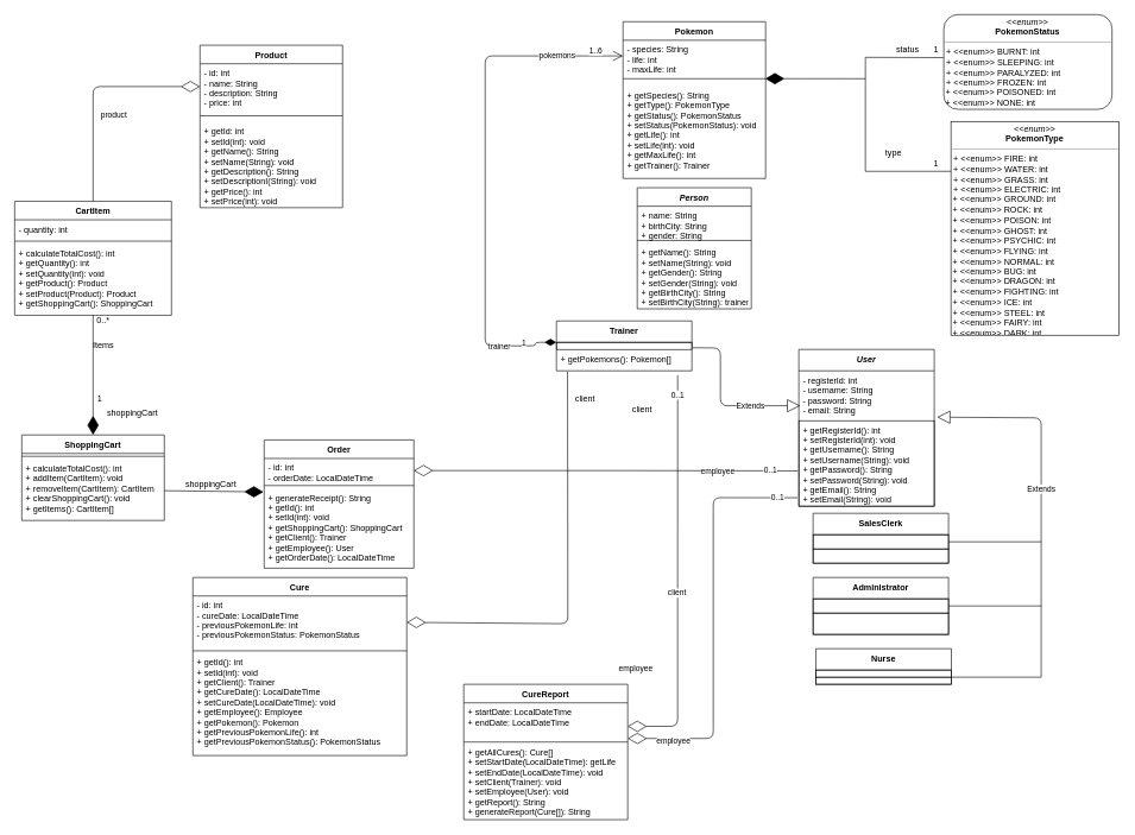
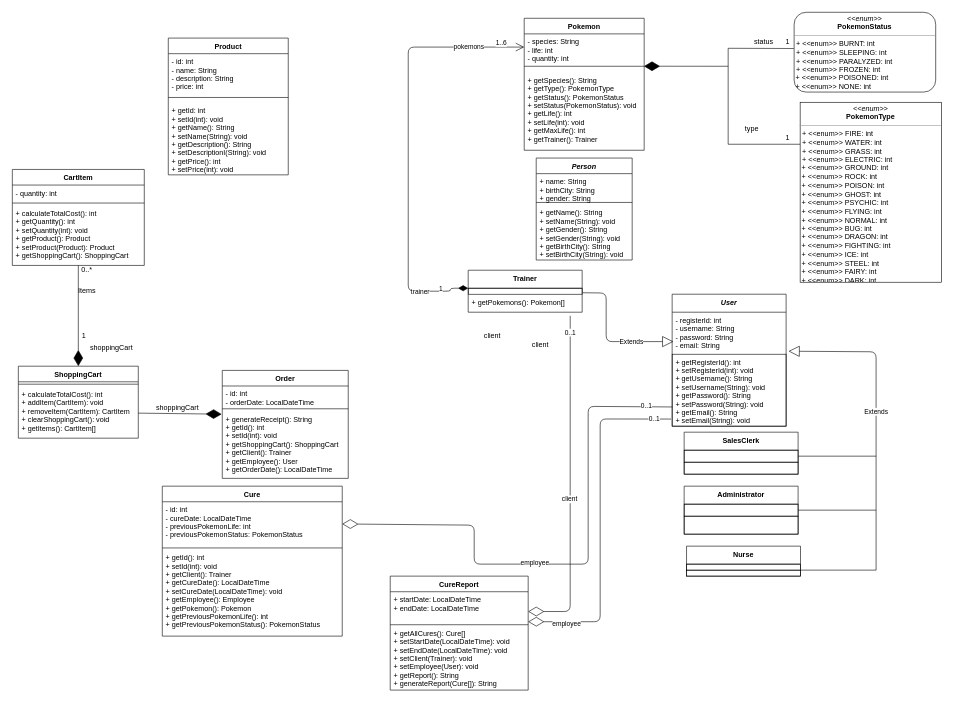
- <mxCell id="58" value="- species: String&#10;- life: int&#10;- maxLife: int" style="text;strokeColor=none;fillColor=none;align=left;verticalAlign=top;spacingLeft=4;spacingRight=4;overflow=hidden;rotatable=0;points=[[0,0.5],[1,0.5]];portConstraint=eastwest;" parent="57" vertex="1"><mxGeometry y="26" width="200" height="44" as="geometry" /></mxCell>
+ <mxCell id="58" value="- species: String&#10;- life: int&#10;- quantity: int" style="text;strokeColor=none;fillColor=none;align=left;verticalAlign=top;spacingLeft=4;spacingRight=4;overflow=hidden;rotatable=0;points=[[0,0.5],[1,0.5]];portConstraint=eastwest;" parent="57" vertex="1"><mxGeometry y="26" width="200" height="44" as="geometry" /></mxCell>
- <mxCell id="71" value="" style="endArrow=diamondThin;endFill=0;endSize=24;html=1;exitX=0.5;exitY=0;exitDx=0;exitDy=0;entryX=0;entryY=0.5;entryDx=0;entryDy=0;" parent="1" source="40" target="17" edge="1"><mxGeometry width="160" relative="1" as="geometry"><mxPoint x="70" y="150" as="sourcePoint" /><mxPoint x="230" y="150" as="targetPoint" /><Array as="points"><mxPoint x="130" y="121" /></Array></mxGeometry></mxCell>
- <mxCell id="72" value="product" style="edgeLabel;html=1;align=center;verticalAlign=middle;resizable=0;points=[];" parent="71" vertex="1" connectable="0"><mxGeometry x="0.181" y="-40" relative="1" as="geometry"><mxPoint x="5" y="-1" as="offset" /></mxGeometry></mxCell>
- <mxCell id="56" value="+ getName(): String&#10;+ setName(String): void&#10;+ getGender(): String&#10;+ setGender(String): void&#10;+ getBirthCity(): String&#10;+ setBirthCity(String): trainer" style="text;strokeColor=none;fillColor=none;align=left;verticalAlign=top;spacingLeft=4;spacingRight=4;overflow=hidden;rotatable=0;points=[[0,0.5],[1,0.5]];portConstraint=eastwest;" parent="53" vertex="1"><mxGeometry y="78" width="160" height="92" as="geometry" /></mxCell>
+ <mxCell id="56" value="+ getName(): String&#10;+ setName(String): void&#10;+ getGender(): String&#10;+ setGender(String): void&#10;+ getBirthCity(): String&#10;+ setBirthCity(String): void" style="text;strokeColor=none;fillColor=none;align=left;verticalAlign=top;spacingLeft=4;spacingRight=4;overflow=hidden;rotatable=0;points=[[0,0.5],[1,0.5]];portConstraint=eastwest;" parent="53" vertex="1"><mxGeometry y="78" width="160" height="92" as="geometry" /></mxCell>
- <mxCell id="21" value="" style="endArrow=diamondThin;endFill=0;endSize=24;html=1;entryX=1;entryY=0.5;entryDx=0;entryDy=0;exitX=-0.006;exitY=0.587;exitDx=0;exitDy=0;exitPerimeter=0;" parent="1" source="80" target="30" edge="1"><mxGeometry width="160" relative="1" as="geometry"><mxPoint x="1127" y="660" as="sourcePoint" /><mxPoint x="720" y="660" as="targetPoint" /><Array as="points"><mxPoint x="880" y="660" /></Array></mxGeometry></mxCell>
- <mxCell id="22" value="employee" style="edgeLabel;html=1;align=center;verticalAlign=middle;resizable=0;points=[];" parent="21" vertex="1" connectable="0"><mxGeometry x="-0.582" relative="1" as="geometry"><mxPoint as="offset" /></mxGeometry></mxCell>
- <mxCell id="23" value="0..1" style="edgeLabel;html=1;align=center;verticalAlign=middle;resizable=0;points=[];" parent="21" vertex="1" connectable="0"><mxGeometry x="-0.095" y="-205" relative="1" as="geometry"><mxPoint x="205" y="203" as="offset" /></mxGeometry></mxCell>
- <mxCell id="35" value="" style="endArrow=diamondThin;endFill=0;endSize=24;html=1;exitX=0.082;exitY=1.039;exitDx=0;exitDy=0;exitPerimeter=0;entryX=1;entryY=0.5;entryDx=0;entryDy=0;" parent="1" source="49" target="68" edge="1"><mxGeometry width="160" relative="1" as="geometry"><mxPoint x="830" y="780" as="sourcePoint" /><mxPoint x="570" y="880" as="targetPoint" /><Array as="points"><mxPoint x="796" y="875" /></Array></mxGeometry></mxCell>
+ <mxCell id="33" value="" style="endArrow=diamondThin;endFill=0;endSize=24;html=1;exitX=0.002;exitY=0.733;exitDx=0;exitDy=0;exitPerimeter=0;entryX=1;entryY=0.5;entryDx=0;entryDy=0;" parent="1" source="80" target="68" edge="1"><mxGeometry width="160" relative="1" as="geometry"><mxPoint x="750" y="870" as="sourcePoint" /><mxPoint x="580" y="900" as="targetPoint" /><Array as="points"><mxPoint x="980" y="677" /><mxPoint x="980" y="940" /><mxPoint x="790" y="940" /><mxPoint x="790" y="875" /></Array></mxGeometry></mxCell>
+ <mxCell id="34" value="0..1" style="edgeLabel;html=1;align=center;verticalAlign=middle;resizable=0;points=[];" parent="33" vertex="1" connectable="0"><mxGeometry x="-0.9" y="-1" relative="1" as="geometry"><mxPoint as="offset" /></mxGeometry></mxCell>
- <mxCell id="91" value="+ getAllCures(): Cure[]&#10;+ setStartDate(LocalDateTime): getLife&#10;+ setEndDate(LocalDateTime): void&#10;+ setClient(Trainer): void&#10;+ setEmployee(User): void&#10;+ getReport(): String&#10;+ generateReport(Cure[]): String" style="text;strokeColor=none;fillColor=none;align=left;verticalAlign=top;spacingLeft=4;spacingRight=4;overflow=hidden;rotatable=0;points=[[0,0.5],[1,0.5]];portConstraint=eastwest;" parent="87" vertex="1"><mxGeometry y="82" width="230" height="108" as="geometry" /></mxCell>
+ <mxCell id="91" value="+ getAllCures(): Cure[]&#10;+ setStartDate(LocalDateTime): void&#10;+ setEndDate(LocalDateTime): void&#10;+ setClient(Trainer): void&#10;+ setEmployee(User): void&#10;+ getReport(): String&#10;+ generateReport(Cure[]): String" style="text;strokeColor=none;fillColor=none;align=left;verticalAlign=top;spacingLeft=4;spacingRight=4;overflow=hidden;rotatable=0;points=[[0,0.5],[1,0.5]];portConstraint=eastwest;" parent="87" vertex="1"><mxGeometry y="82" width="230" height="108" as="geometry" /></mxCell>
